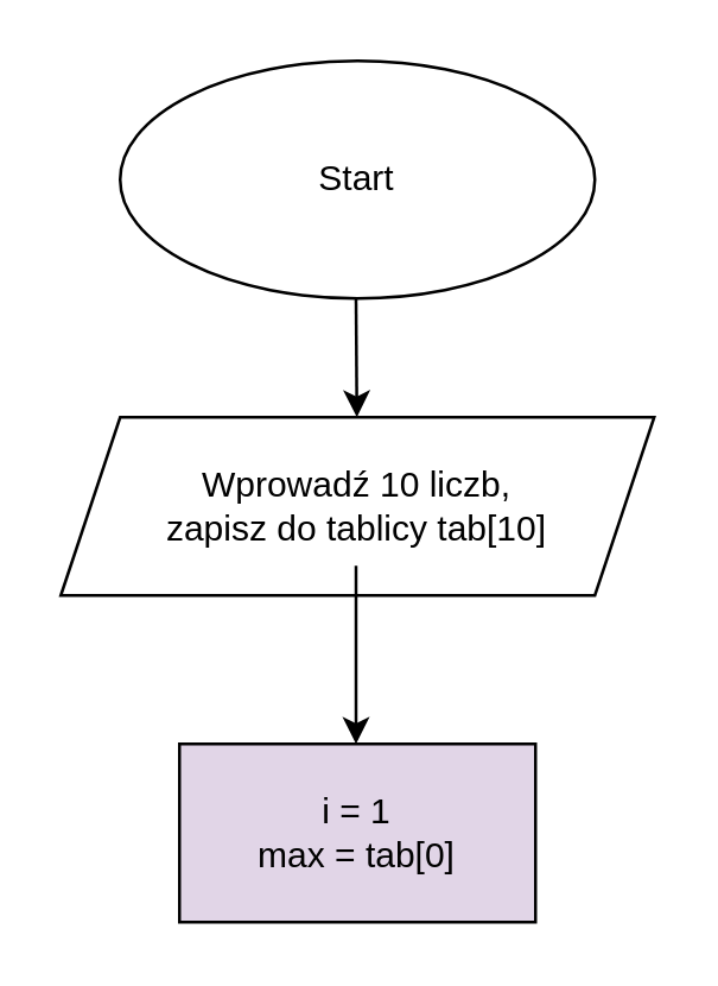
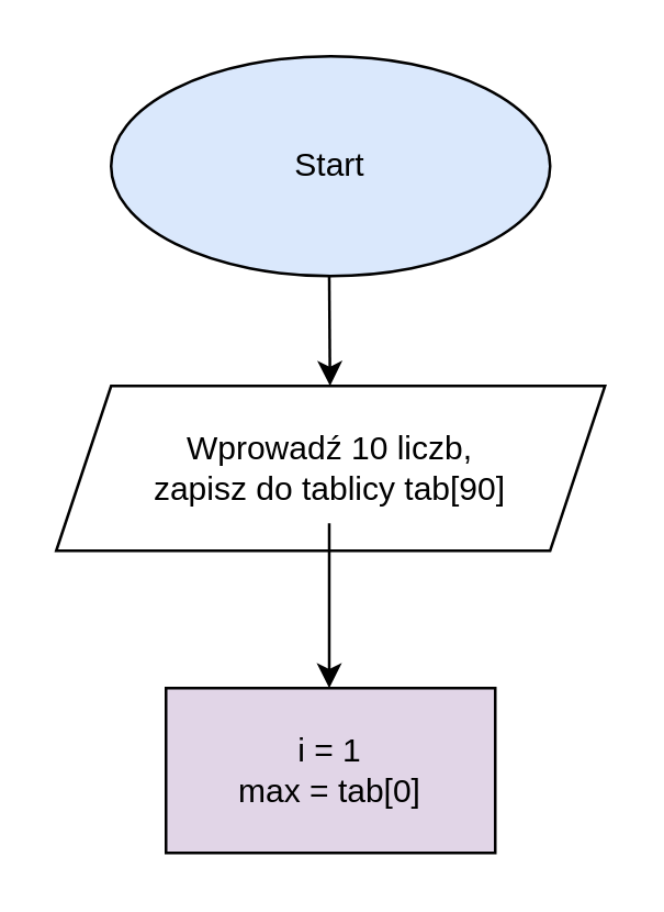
- <mxCell id="2" value="Start" style="ellipse;whiteSpace=wrap;html=1;" vertex="1" parent="1"><mxGeometry x="40" y="20" width="160" height="80" as="geometry" /></mxCell>
+ <mxCell id="2" value="Start" style="ellipse;whiteSpace=wrap;html=1;fillColor=#dae8fc;" vertex="1" parent="1"><mxGeometry x="40" y="20" width="160" height="80" as="geometry" /></mxCell>
- <mxCell id="4" value="Wprowadź 10 liczb,&lt;div&gt;zapisz do tablicy tab[10]&lt;/div&gt;" style="shape=parallelogram;perimeter=parallelogramPerimeter;whiteSpace=wrap;html=1;fixedSize=1;" vertex="1" parent="1"><mxGeometry x="20" y="140" width="200" height="60" as="geometry" /></mxCell>
+ <mxCell id="4" value="Wprowadź 10 liczb,&lt;div&gt;zapisz do tablicy tab[90]&lt;/div&gt;" style="shape=parallelogram;perimeter=parallelogramPerimeter;whiteSpace=wrap;html=1;fixedSize=1;" vertex="1" parent="1"><mxGeometry x="20" y="140" width="200" height="60" as="geometry" /></mxCell>
